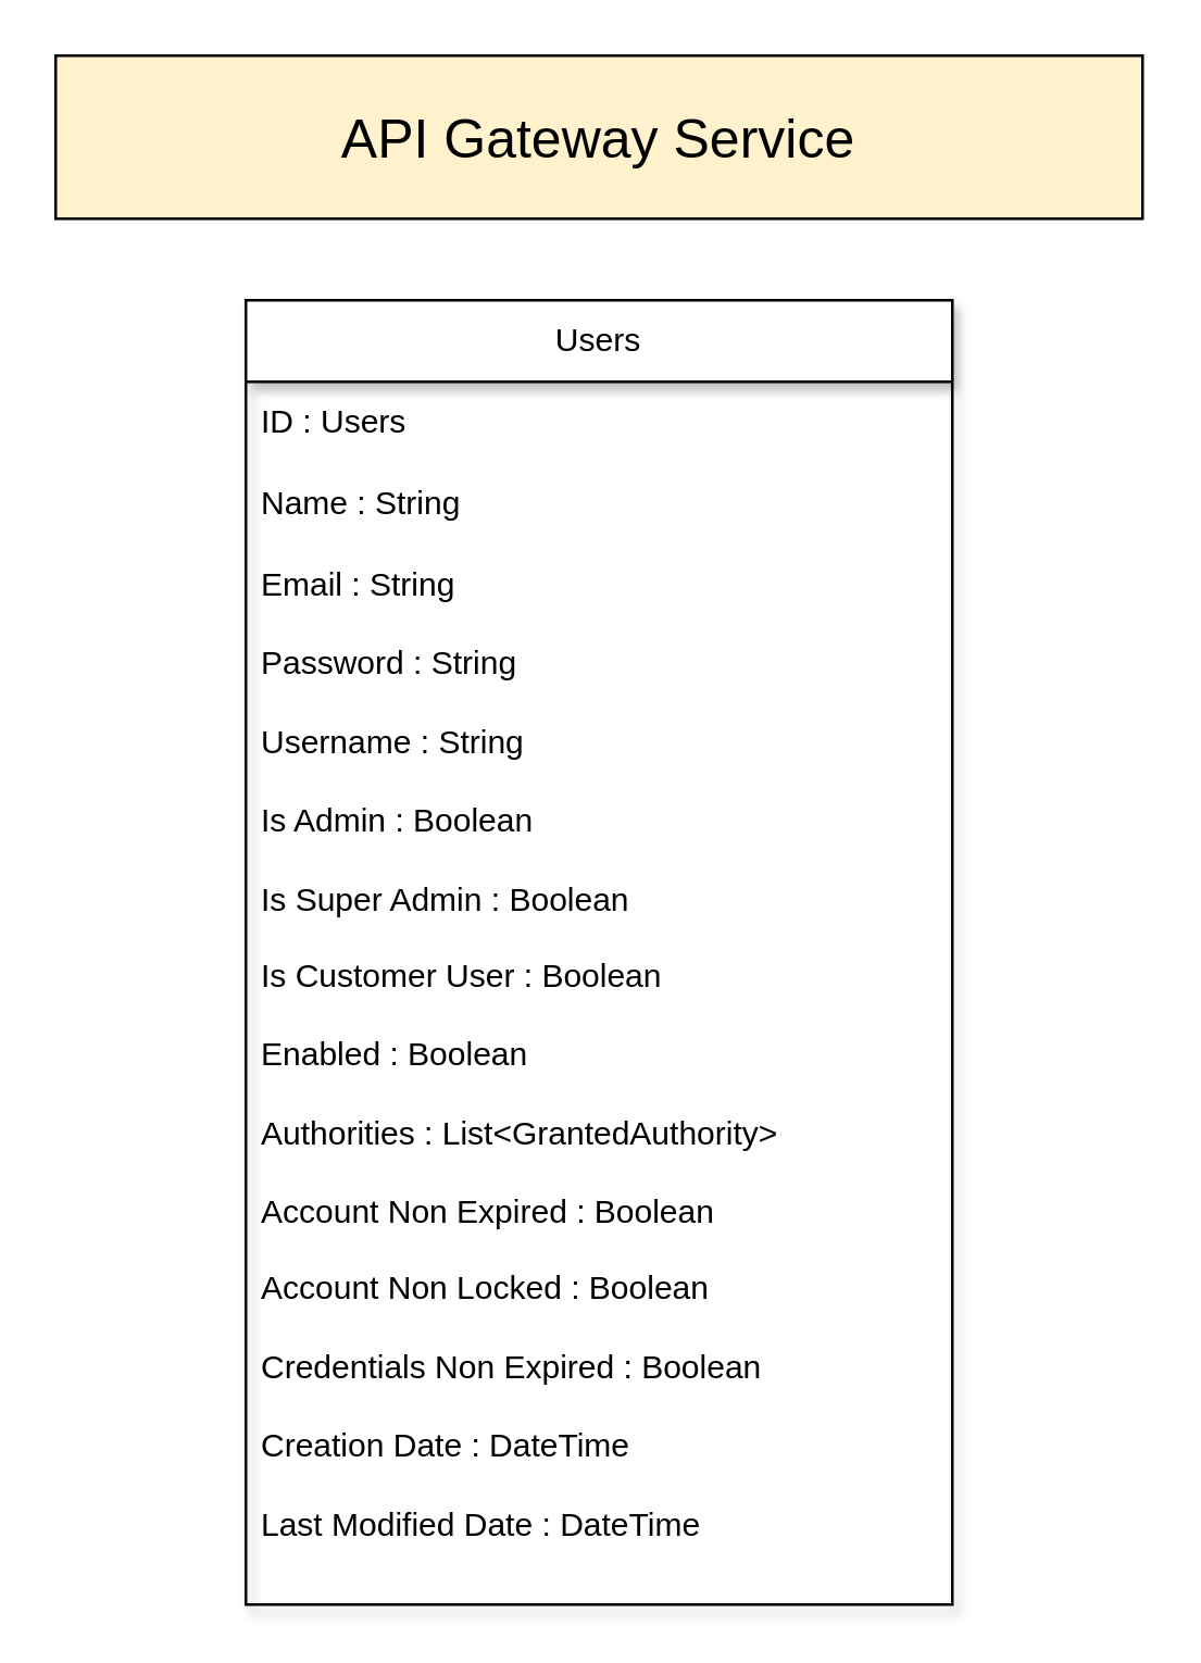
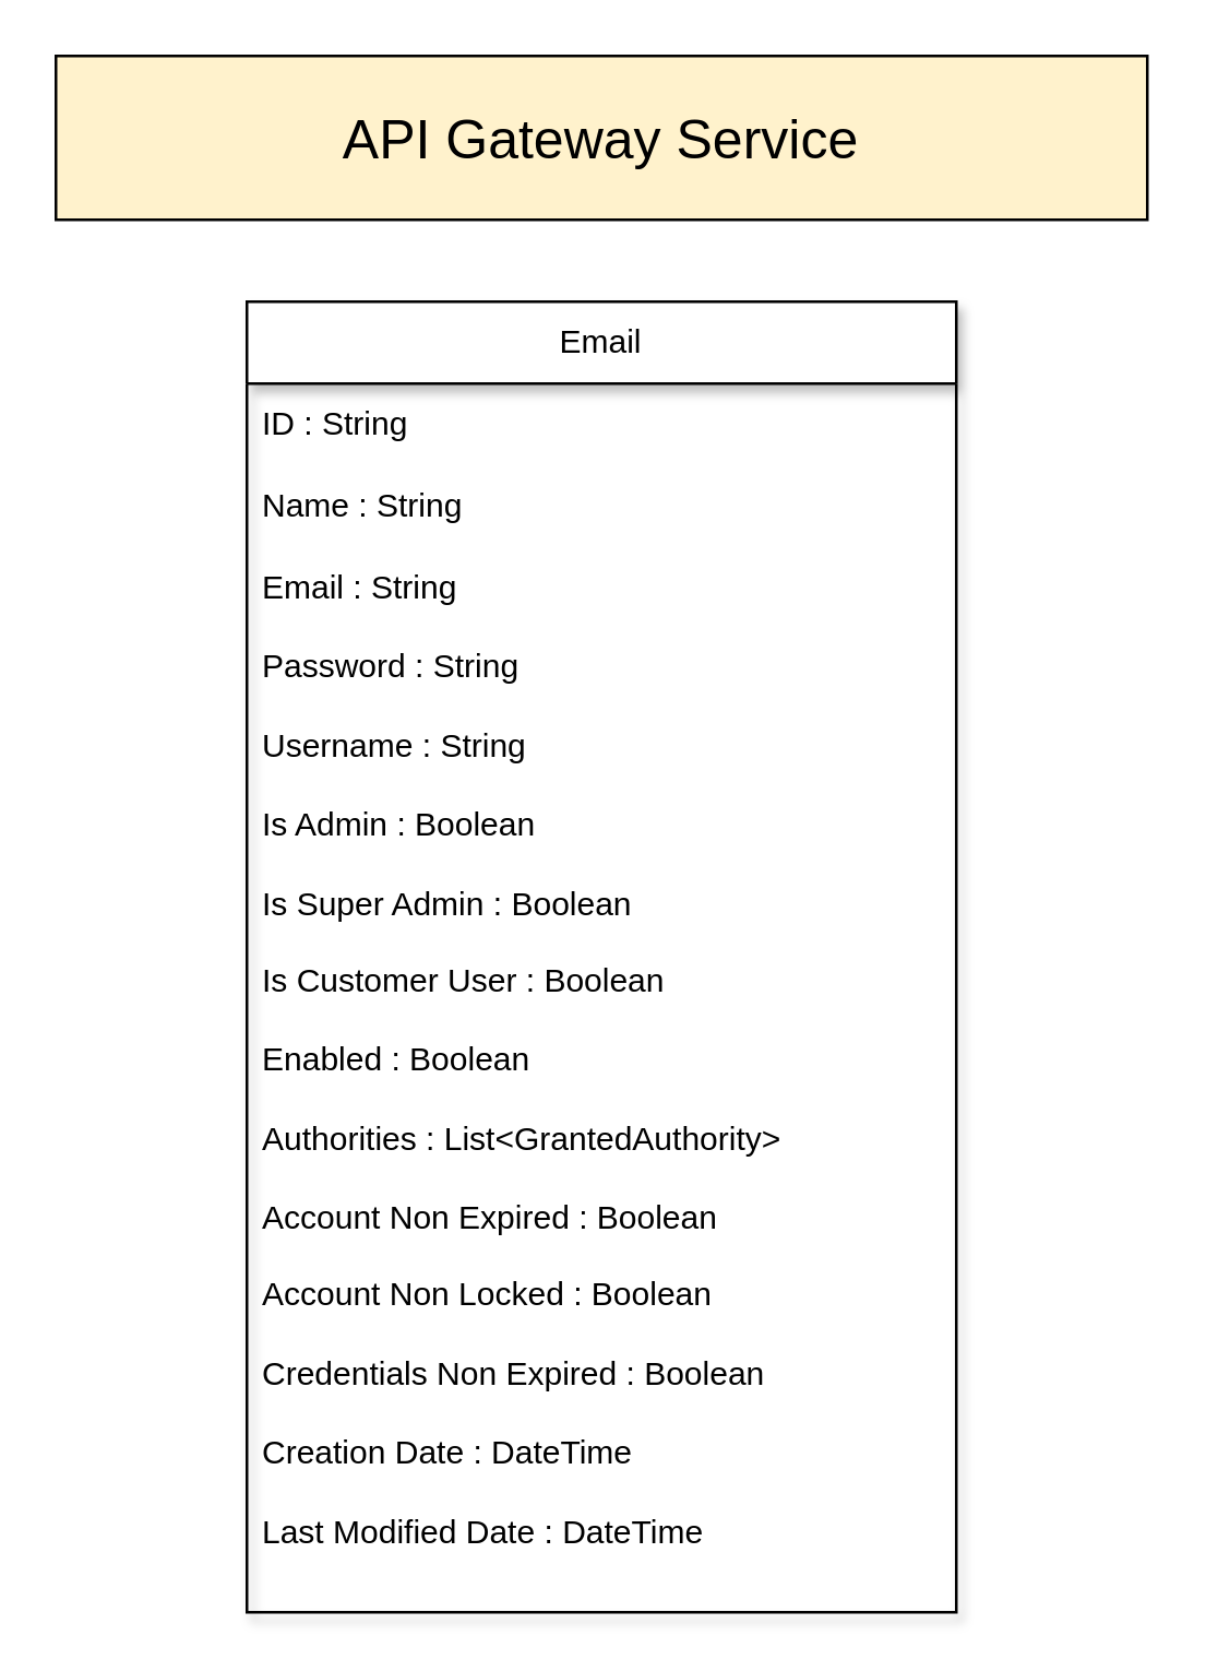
- <mxCell id="3" value="Users" style="swimlane;fontStyle=0;childLayout=stackLayout;horizontal=1;startSize=30;horizontalStack=0;resizeParent=1;resizeParentMax=0;resizeLast=0;collapsible=1;marginBottom=0;whiteSpace=wrap;html=1;shadow=1;" vertex="1" parent="1"><mxGeometry x="90" y="110" width="260" height="480" as="geometry" /></mxCell>
+ <mxCell id="3" value="Email" style="swimlane;fontStyle=0;childLayout=stackLayout;horizontal=1;startSize=30;horizontalStack=0;resizeParent=1;resizeParentMax=0;resizeLast=0;collapsible=1;marginBottom=0;whiteSpace=wrap;html=1;shadow=1;" vertex="1" parent="1"><mxGeometry x="90" y="110" width="260" height="480" as="geometry" /></mxCell>
- <mxCell id="4" value="ID : Users" style="text;strokeColor=none;fillColor=none;align=left;verticalAlign=middle;spacingLeft=4;spacingRight=4;overflow=hidden;points=[[0,0.5],[1,0.5]];portConstraint=eastwest;rotatable=0;whiteSpace=wrap;html=1;" vertex="1" parent="3"><mxGeometry y="30" width="260" height="30" as="geometry" /></mxCell>
+ <mxCell id="4" value="ID : String" style="text;strokeColor=none;fillColor=none;align=left;verticalAlign=middle;spacingLeft=4;spacingRight=4;overflow=hidden;points=[[0,0.5],[1,0.5]];portConstraint=eastwest;rotatable=0;whiteSpace=wrap;html=1;" vertex="1" parent="3"><mxGeometry y="30" width="260" height="30" as="geometry" /></mxCell>
